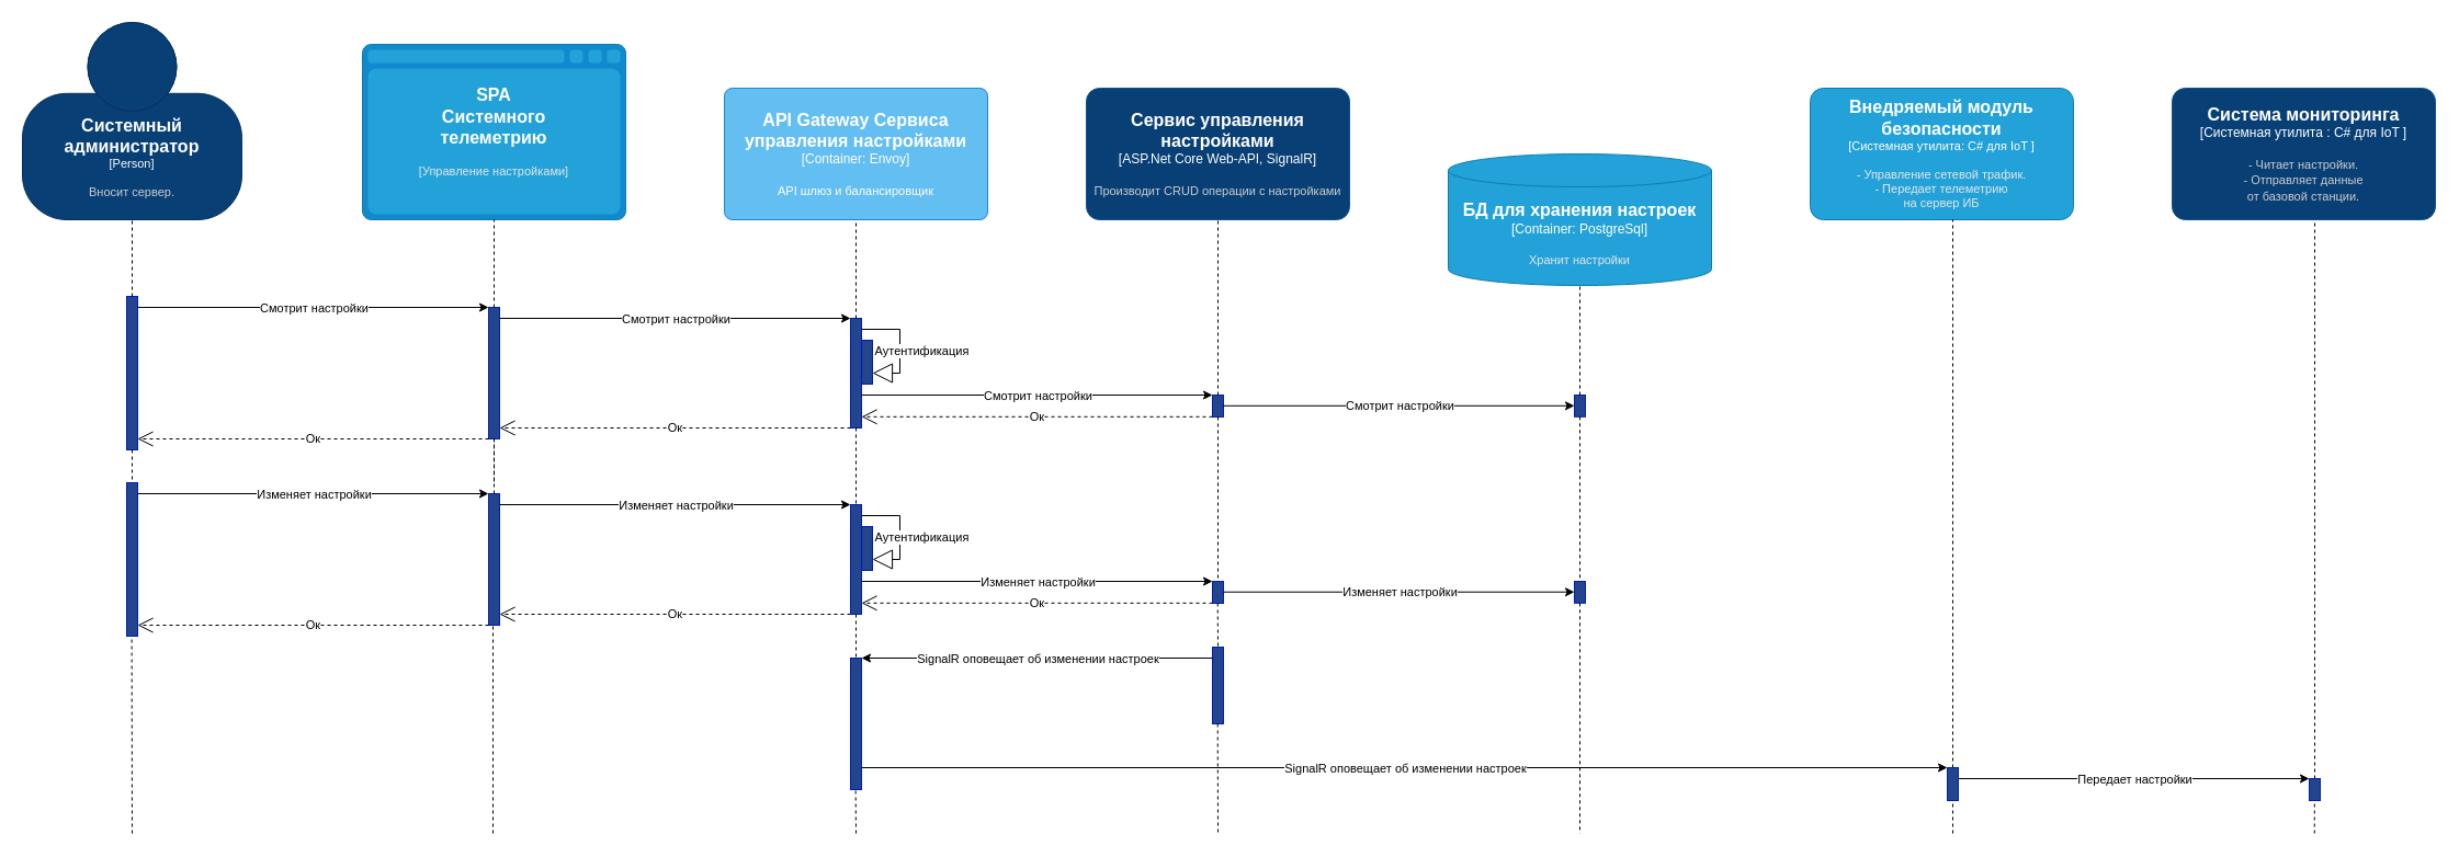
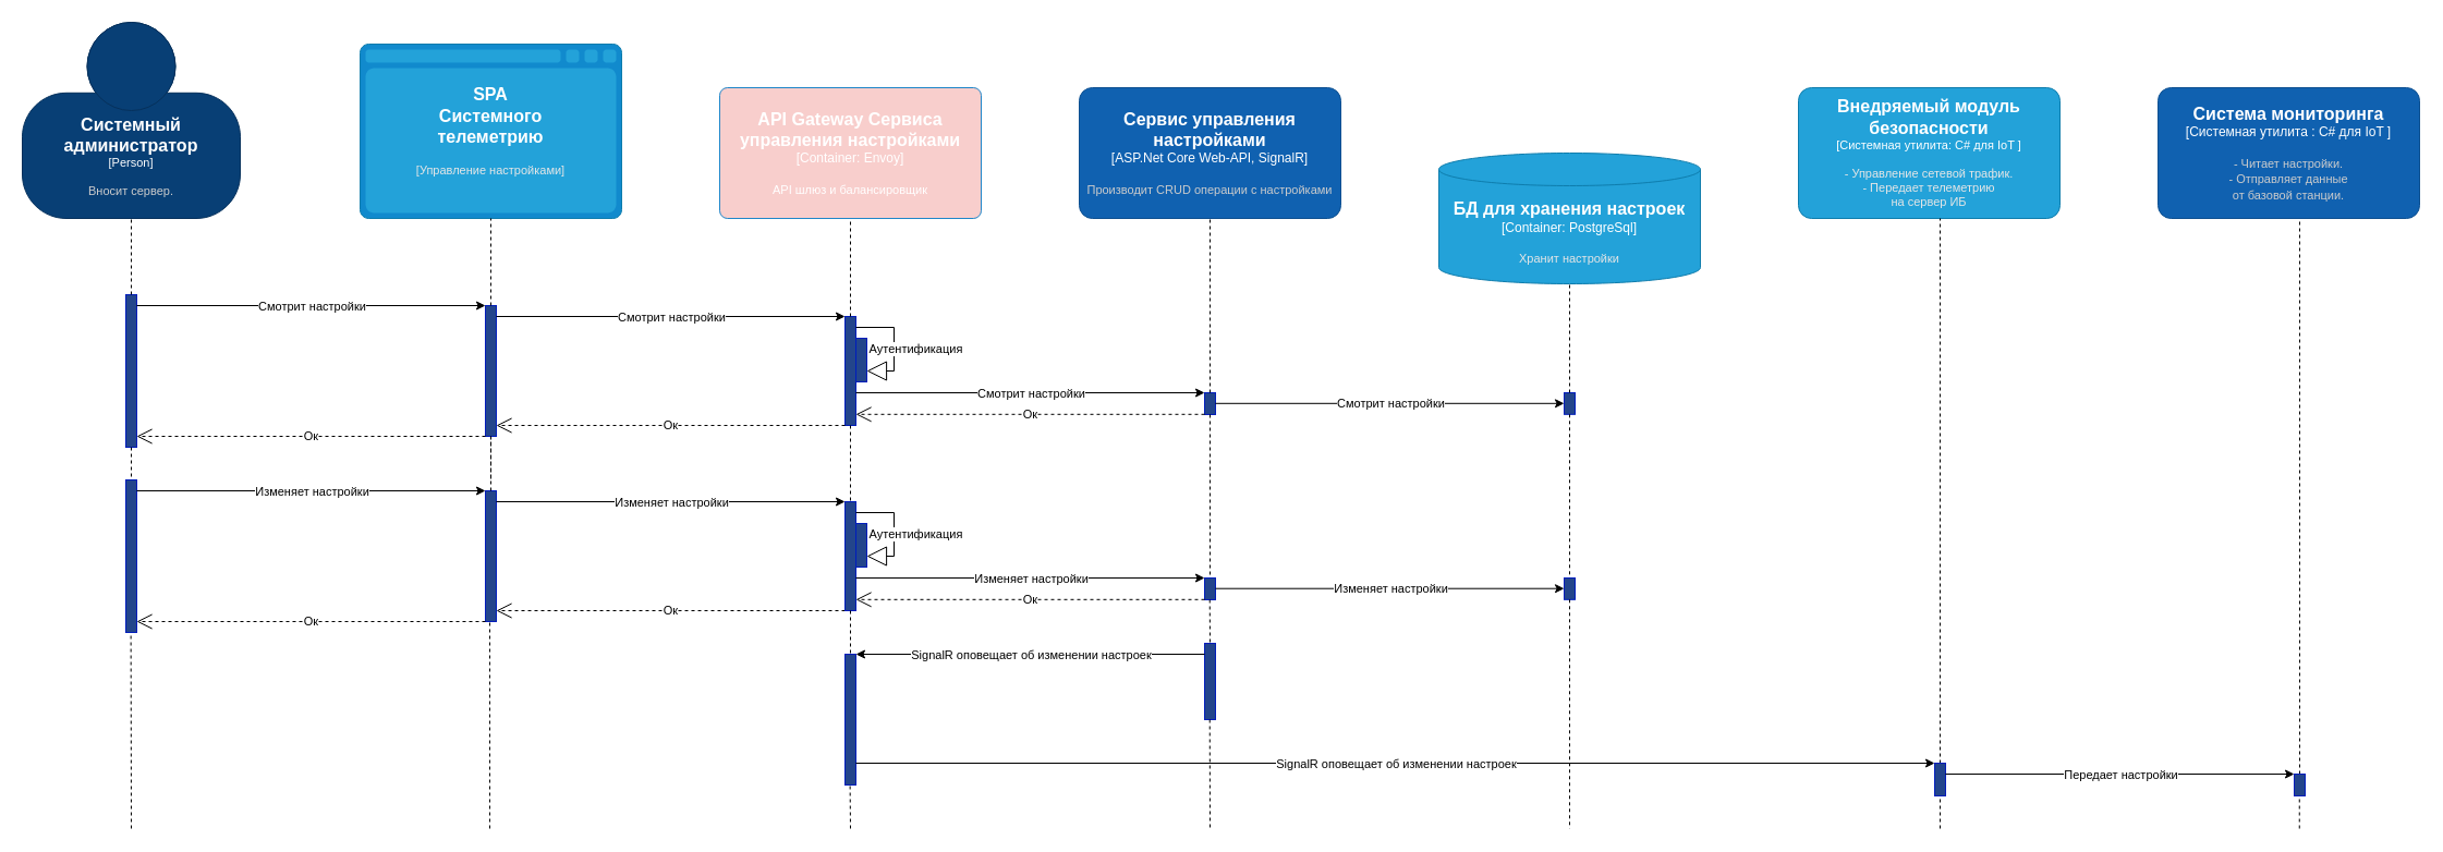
- <mxCell id="4" value="&lt;font style=&quot;font-size: 16px&quot;&gt;&lt;b&gt;API Gateway Сервиса&#10;управления настройками &lt;/b&gt;&lt;/font&gt;&lt;div&gt;[Container: Envoy]&lt;/div&gt;&lt;br&gt;&lt;div&gt;&lt;font style=&quot;font-size: 11px&quot;&gt;API шлюз и балансировщик&lt;/font&gt;&lt;/div&gt;" style="rounded=1;whiteSpace=wrap;html=1;labelBackgroundColor=none;fillColor=#63BEF2;fontColor=#ffffff;align=center;arcSize=6;strokeColor=#2086C9;metaEdit=1;resizable=0;points=[[0.25,0,0],[0.5,0,0],[0.75,0,0],[1,0.25,0],[1,0.5,0],[1,0.75,0],[0.75,1,0],[0.5,1,0],[0.25,1,0],[0,0.75,0],[0,0.5,0],[0,0.25,0]];" vertex="1" parent="1"><mxGeometry x="660" y="80" width="240" height="120" as="geometry" /></mxCell>
+ <mxCell id="4" value="&lt;font style=&quot;font-size: 16px&quot;&gt;&lt;b&gt;API Gateway Сервиса&#10;управления настройками &lt;/b&gt;&lt;/font&gt;&lt;div&gt;[Container: Envoy]&lt;/div&gt;&lt;br&gt;&lt;div&gt;&lt;font style=&quot;font-size: 11px&quot;&gt;API шлюз и балансировщик&lt;/font&gt;&lt;/div&gt;" style="rounded=1;whiteSpace=wrap;html=1;labelBackgroundColor=none;fillColor=#f8cecc;fontColor=#ffffff;align=center;arcSize=6;strokeColor=#2086C9;metaEdit=1;resizable=0;points=[[0.25,0,0],[0.5,0,0],[0.75,0,0],[1,0.25,0],[1,0.5,0],[1,0.75,0],[0.75,1,0],[0.5,1,0],[0.25,1,0],[0,0.75,0],[0,0.5,0],[0,0.25,0]];" vertex="1" parent="1"><mxGeometry x="660" y="80" width="240" height="120" as="geometry" /></mxCell>
- <mxCell id="5" value="&lt;font style=&quot;font-size: 16px&quot;&gt;&lt;b&gt;Сервис управления настройками&lt;/b&gt;&lt;/font&gt;&lt;div&gt;[ASP.Net Core Web-API, SignalR]&lt;/div&gt;&lt;br&gt;&lt;div&gt;&lt;font style=&quot;font-size: 11px&quot;&gt;&lt;font color=&quot;#cccccc&quot;&gt;Производит CRUD операции с настройками&lt;/font&gt;&lt;/div&gt;" style="rounded=1;whiteSpace=wrap;html=1;labelBackgroundColor=none;fillColor=#083f75;fontColor=#ffffff;align=center;arcSize=10;strokeColor=#0D5091;metaEdit=1;resizable=0;points=[[0.25,0,0],[0.5,0,0],[0.75,0,0],[1,0.25,0],[1,0.5,0],[1,0.75,0],[0.75,1,0],[0.5,1,0],[0.25,1,0],[0,0.75,0],[0,0.5,0],[0,0.25,0]];" vertex="1" parent="1"><mxGeometry x="990" y="80" width="240" height="120" as="geometry" /></mxCell>
+ <mxCell id="5" value="&lt;font style=&quot;font-size: 16px&quot;&gt;&lt;b&gt;Сервис управления настройками&lt;/b&gt;&lt;/font&gt;&lt;div&gt;[ASP.Net Core Web-API, SignalR]&lt;/div&gt;&lt;br&gt;&lt;div&gt;&lt;font style=&quot;font-size: 11px&quot;&gt;&lt;font color=&quot;#cccccc&quot;&gt;Производит CRUD операции с настройками&lt;/font&gt;&lt;/div&gt;" style="rounded=1;whiteSpace=wrap;html=1;labelBackgroundColor=none;fillColor=#1061B0;fontColor=#ffffff;align=center;arcSize=10;strokeColor=#0D5091;metaEdit=1;resizable=0;points=[[0.25,0,0],[0.5,0,0],[0.75,0,0],[1,0.25,0],[1,0.5,0],[1,0.75,0],[0.75,1,0],[0.5,1,0],[0.25,1,0],[0,0.75,0],[0,0.5,0],[0,0.25,0]];" vertex="1" parent="1"><mxGeometry x="990" y="80" width="240" height="120" as="geometry" /></mxCell>
- <mxCell id="8" value="&lt;font style=&quot;font-size: 16px&quot;&gt;&lt;b&gt;Система мониторинга&lt;/b&gt;&lt;/font&gt;&lt;div&gt;[Системная утилита : C# для IoT ]&lt;/div&gt;&lt;br&gt;&lt;div&gt;&lt;font style=&quot;font-size: 11px&quot;&gt;&lt;font color=&quot;#cccccc&quot;&gt;- Читает настройки.&#10;- Отправляет данные&#10;от базовой станции.&lt;/font&gt;&lt;/div&gt;" style="rounded=1;whiteSpace=wrap;html=1;labelBackgroundColor=none;fillColor=#083f75;fontColor=#ffffff;align=center;arcSize=10;strokeColor=#0D5091;metaEdit=1;resizable=0;points=[[0.25,0,0],[0.5,0,0],[0.75,0,0],[1,0.25,0],[1,0.5,0],[1,0.75,0],[0.75,1,0],[0.5,1,0],[0.25,1,0],[0,0.75,0],[0,0.5,0],[0,0.25,0]];" vertex="1" parent="1"><mxGeometry x="1980" y="80" width="240" height="120" as="geometry" /></mxCell>
+ <mxCell id="8" value="&lt;font style=&quot;font-size: 16px&quot;&gt;&lt;b&gt;Система мониторинга&lt;/b&gt;&lt;/font&gt;&lt;div&gt;[Системная утилита : C# для IoT ]&lt;/div&gt;&lt;br&gt;&lt;div&gt;&lt;font style=&quot;font-size: 11px&quot;&gt;&lt;font color=&quot;#cccccc&quot;&gt;- Читает настройки.&#10;- Отправляет данные&#10;от базовой станции.&lt;/font&gt;&lt;/div&gt;" style="rounded=1;whiteSpace=wrap;html=1;labelBackgroundColor=none;fillColor=#1061B0;fontColor=#ffffff;align=center;arcSize=10;strokeColor=#0D5091;metaEdit=1;resizable=0;points=[[0.25,0,0],[0.5,0,0],[0.75,0,0],[1,0.25,0],[1,0.5,0],[1,0.75,0],[0.75,1,0],[0.5,1,0],[0.25,1,0],[0,0.75,0],[0,0.5,0],[0,0.25,0]];" vertex="1" parent="1"><mxGeometry x="1980" y="80" width="240" height="120" as="geometry" /></mxCell>
